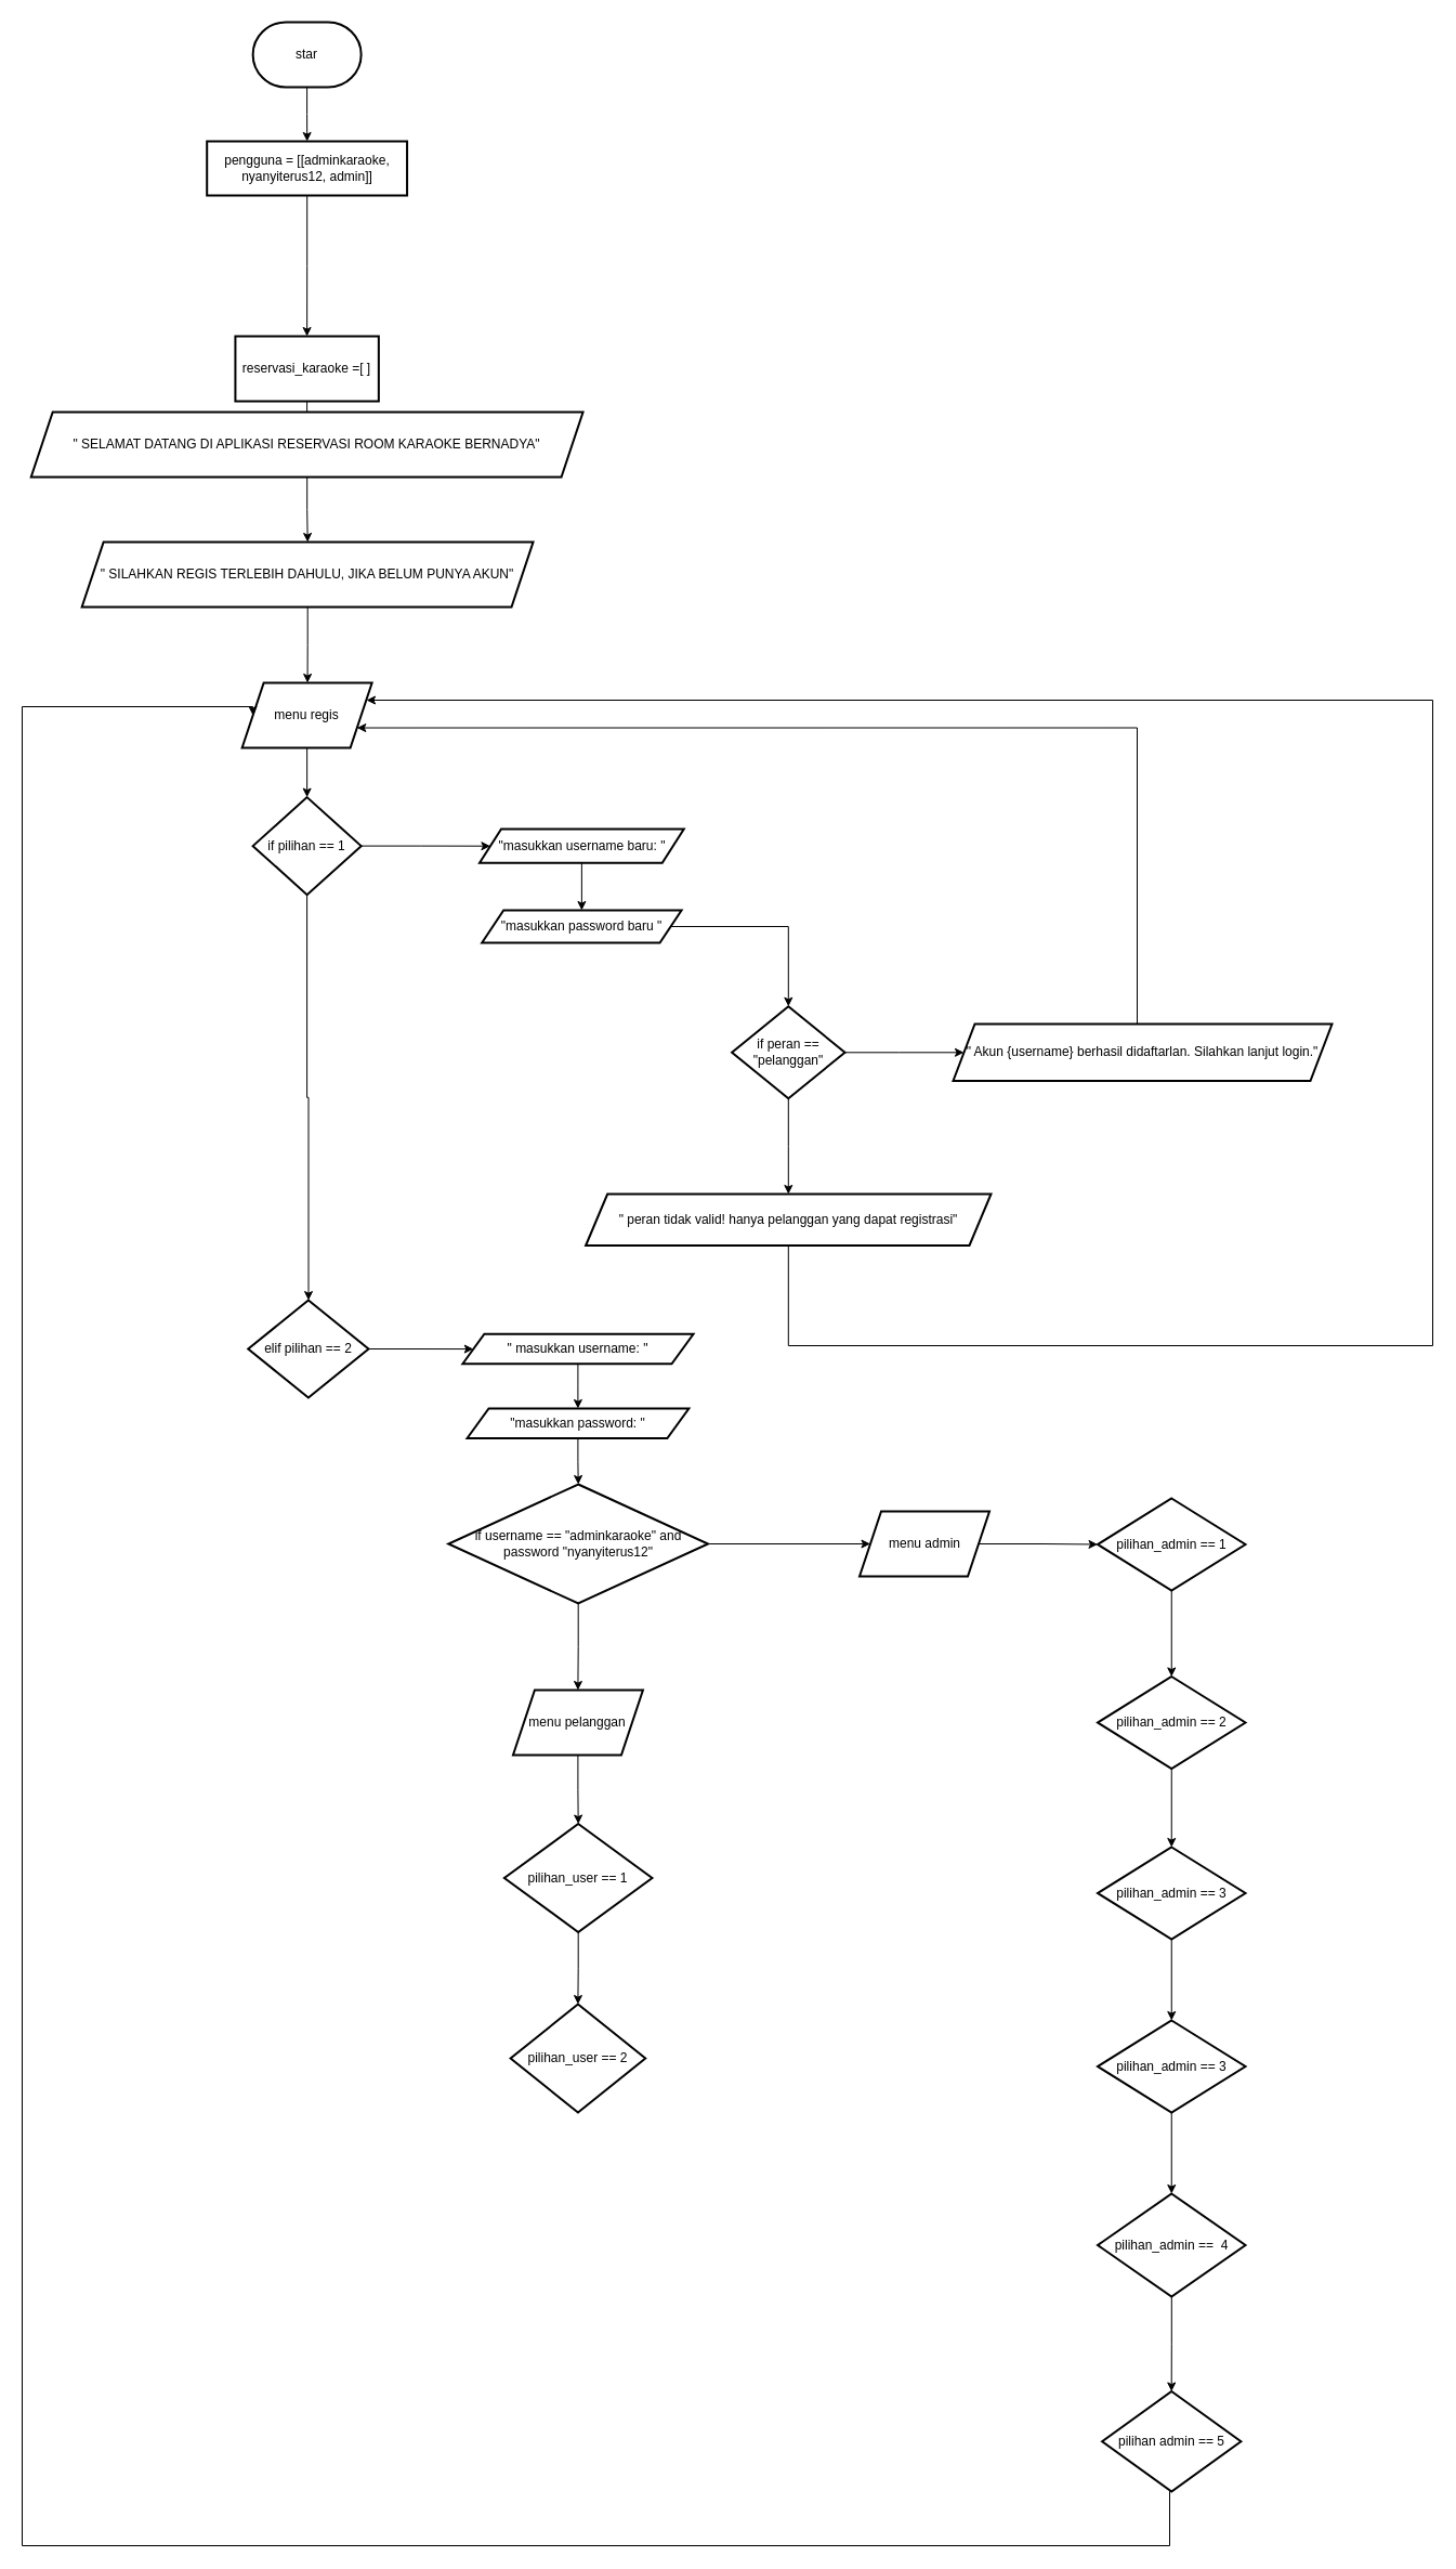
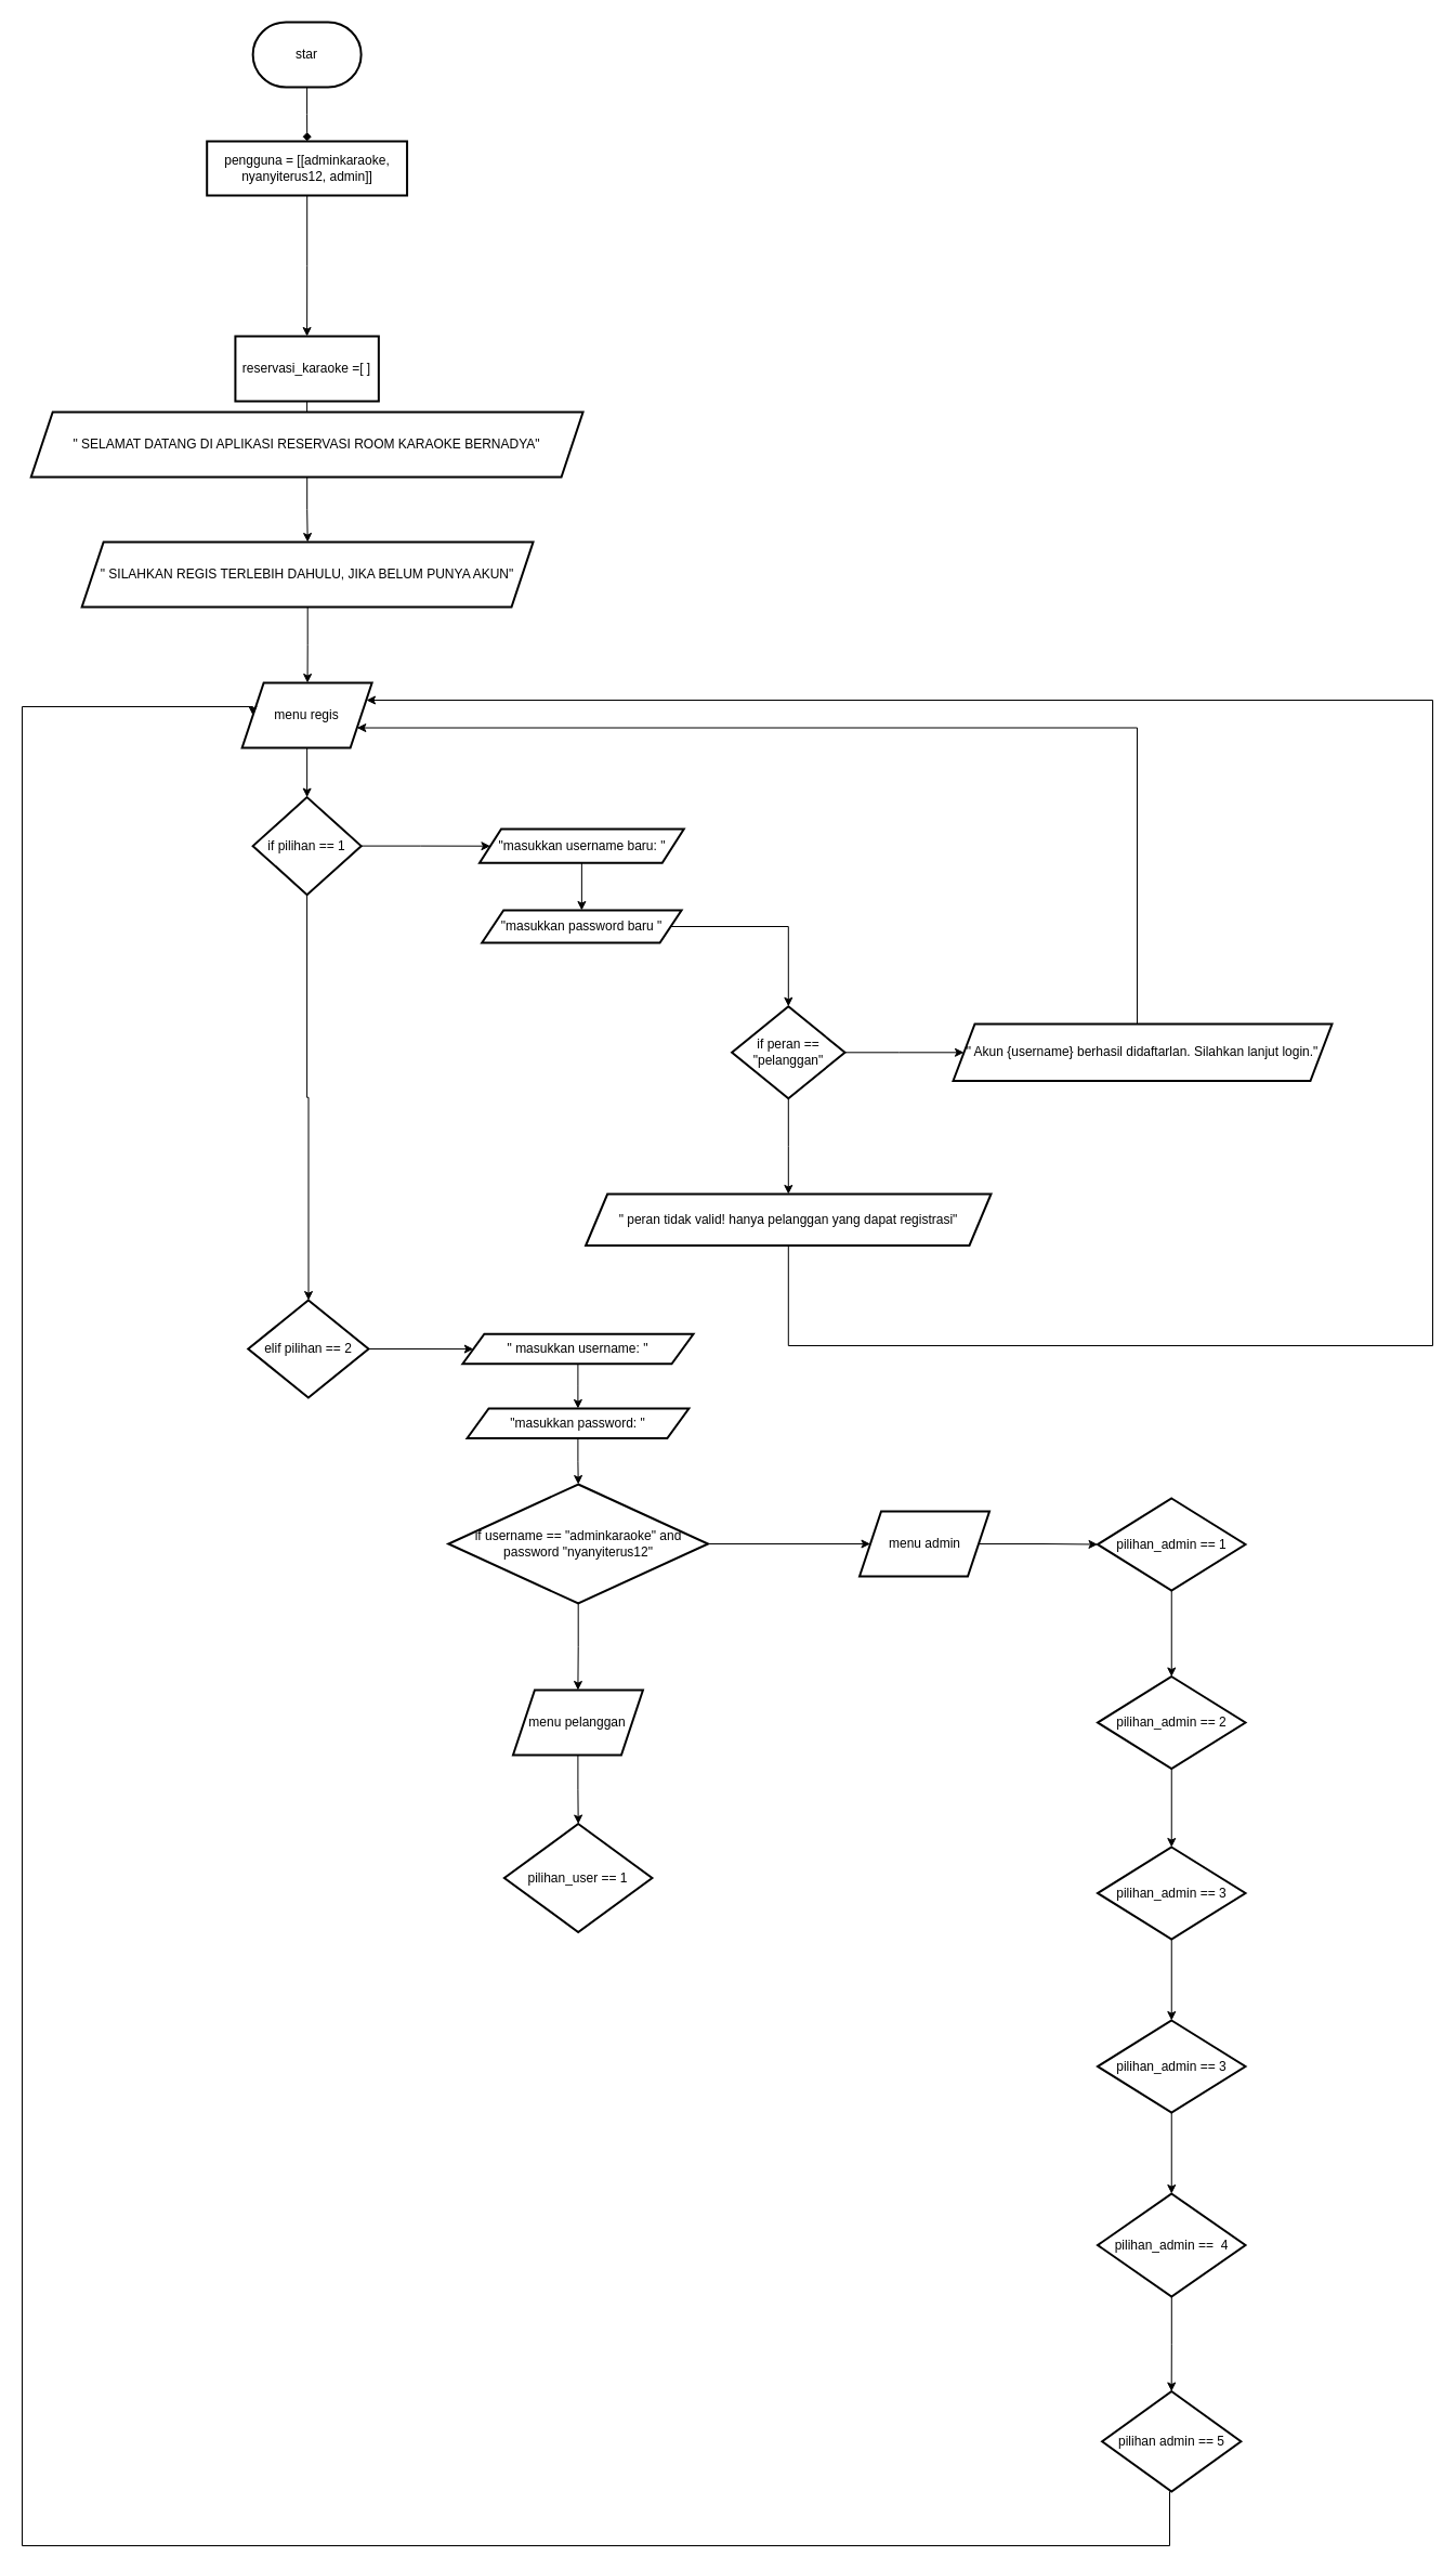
- <mxCell id="2" value="" style="edgeStyle=orthogonalEdgeStyle;rounded=0;orthogonalLoop=1;jettySize=auto;html=1;" parent="1" source="3" target="5" edge="1"><mxGeometry relative="1" as="geometry" /></mxCell>
+ <mxCell id="2" value="" style="edgeStyle=orthogonalEdgeStyle;rounded=0;orthogonalLoop=1;jettySize=auto;html=1;endArrow=diamond;" parent="1" source="3" target="5" edge="1"><mxGeometry relative="1" as="geometry" /></mxCell>
- <mxCell id="53" value="" style="edgeStyle=orthogonalEdgeStyle;rounded=0;orthogonalLoop=1;jettySize=auto;html=1;" edge="1" parent="1" source="54" target="55"><mxGeometry relative="1" as="geometry" /></mxCell>
- <mxCell id="55" value="pilihan_user == 2" style="rhombus;whiteSpace=wrap;html=1;strokeWidth=2;" vertex="1" parent="1"><mxGeometry x="471.13" y="1850" width="124.61" height="100" as="geometry" /></mxCell>
